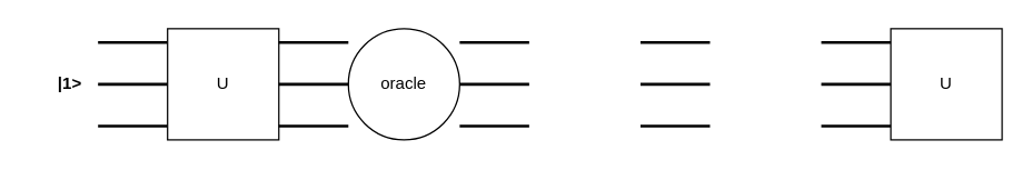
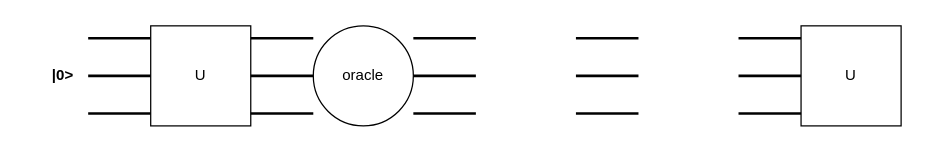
- <mxCell id="6" value="&lt;b&gt;|1&amp;gt;&lt;/b&gt;" style="text;html=1;strokeColor=none;fillColor=none;align=center;verticalAlign=middle;whiteSpace=wrap;rounded=0;" vertex="1" parent="1"><mxGeometry x="20" y="45" width="60" height="30" as="geometry" /></mxCell>
+ <mxCell id="6" value="&lt;b&gt;|0&amp;gt;&lt;/b&gt;" style="text;html=1;strokeColor=none;fillColor=none;align=center;verticalAlign=middle;whiteSpace=wrap;rounded=0;" vertex="1" parent="1"><mxGeometry x="20" y="45" width="60" height="30" as="geometry" /></mxCell>
